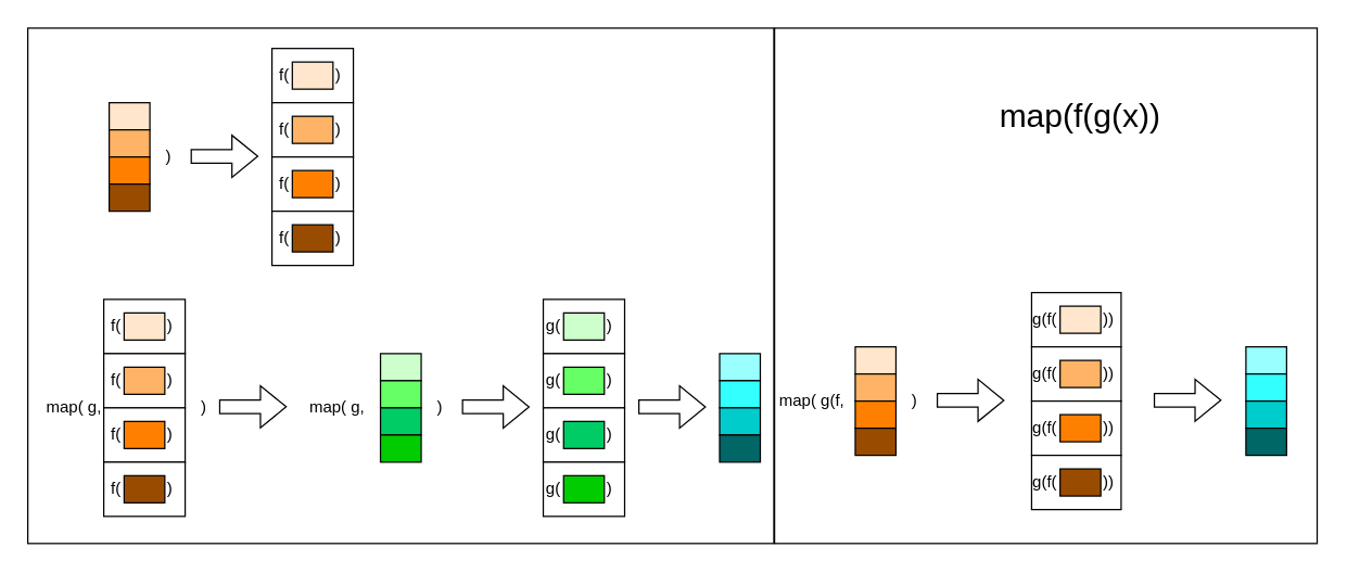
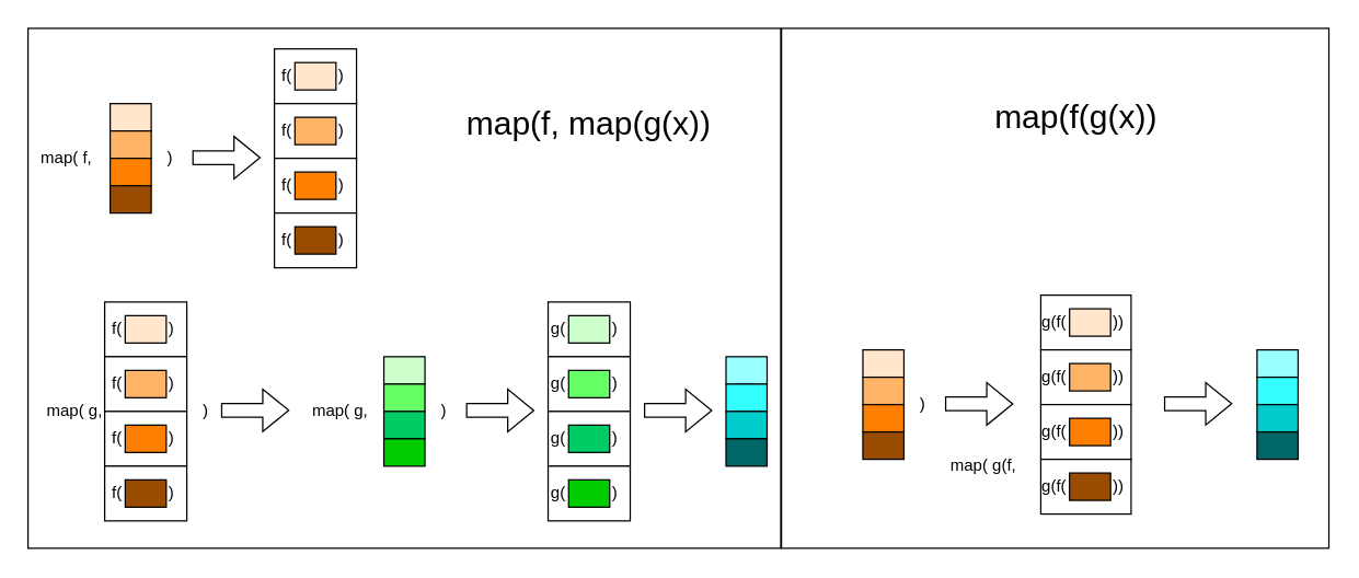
- <mxCell id="103" value="&lt;font style=&quot;font-size: 24px;&quot;&gt;map(f(g(x))&lt;/font&gt;" style="text;html=1;strokeColor=none;fillColor=none;align=center;verticalAlign=middle;whiteSpace=wrap;rounded=0;" vertex="1" parent="1"><mxGeometry x="696" y="70" width="200" height="30" as="geometry" /></mxCell>
+ <mxCell id="103" value="&lt;font style=&quot;font-size: 24px;&quot;&gt;map(f(g(x))&lt;/font&gt;" style="text;html=1;strokeColor=none;fillColor=none;align=center;verticalAlign=middle;whiteSpace=wrap;rounded=0;" vertex="1" parent="1"><mxGeometry x="686" y="70" width="200" height="30" as="geometry" /></mxCell>
+ <mxCell id="102" value="&lt;font style=&quot;font-size: 24px;&quot;&gt;map(f, map(g(x))&lt;/font&gt;" style="text;html=1;strokeColor=none;fillColor=none;align=center;verticalAlign=middle;whiteSpace=wrap;rounded=0;" vertex="1" parent="1"><mxGeometry x="330" y="75" width="200" height="30" as="geometry" /></mxCell>
+ <mxCell id="3" value="map( f,&amp;nbsp;" style="text;html=1;strokeColor=none;fillColor=none;align=center;verticalAlign=middle;whiteSpace=wrap;rounded=0;" parent="1" vertex="1"><mxGeometry x="20" y="100" width="60" height="30" as="geometry" /></mxCell>
- <mxCell id="74" value="map( g(f,&amp;nbsp;" style="text;html=1;strokeColor=none;fillColor=none;align=center;verticalAlign=middle;whiteSpace=wrap;rounded=0;" vertex="1" parent="1"><mxGeometry x="570" y="280" width="60" height="30" as="geometry" /></mxCell>
+ <mxCell id="74" value="map( g(f,&amp;nbsp;" style="text;html=1;strokeColor=none;fillColor=none;align=center;verticalAlign=middle;whiteSpace=wrap;rounded=0;" vertex="1" parent="1"><mxGeometry x="690" y="325" width="60" height="30" as="geometry" /></mxCell>
